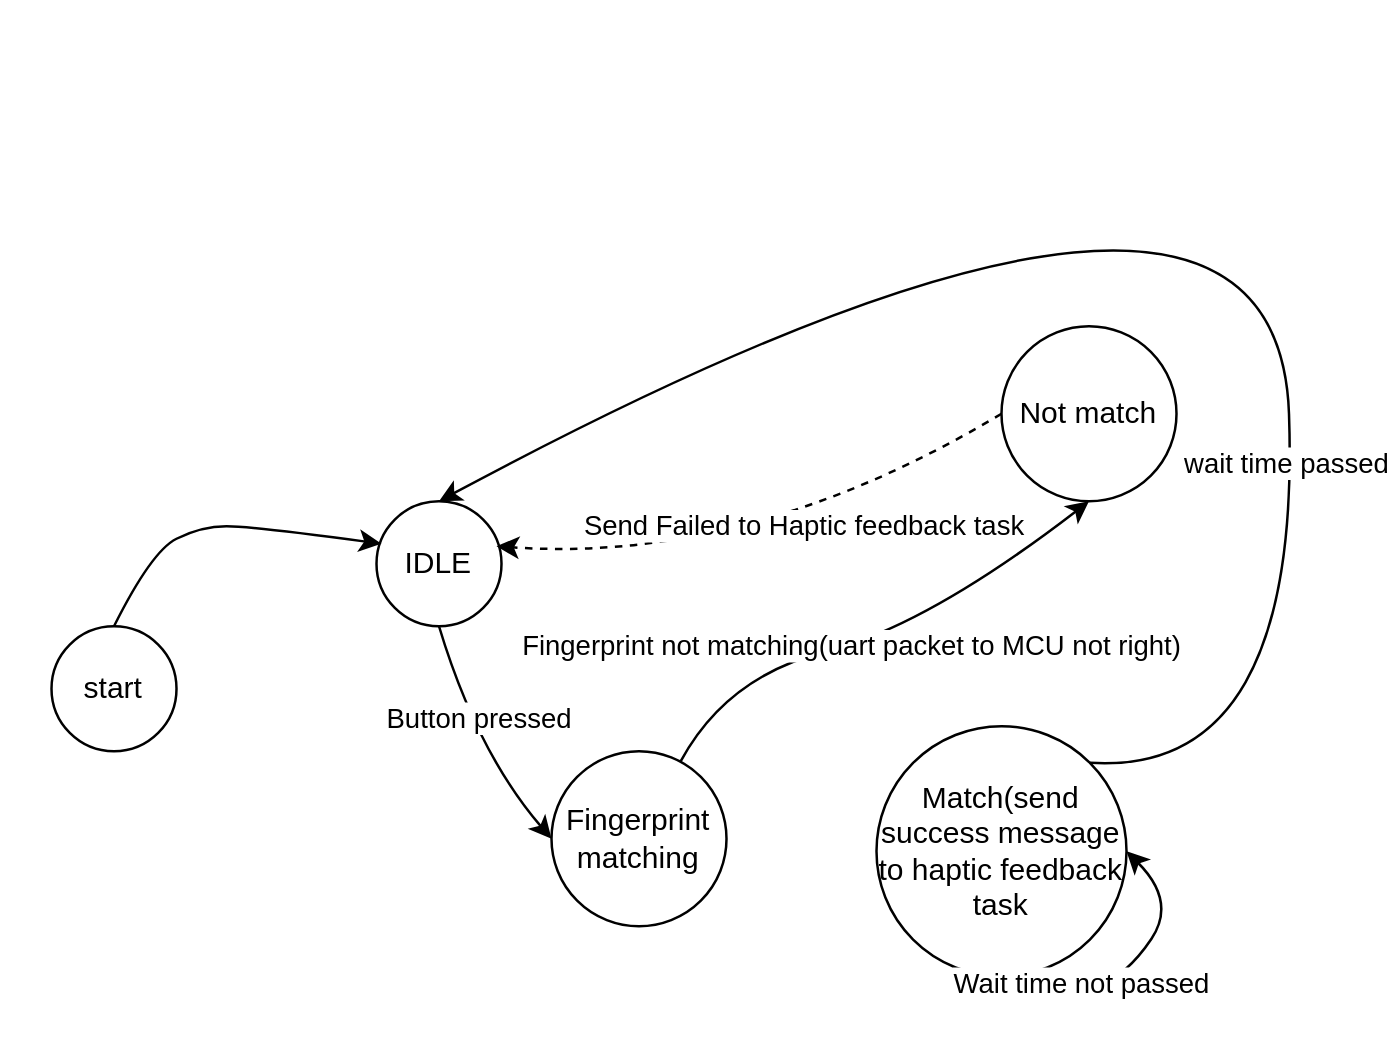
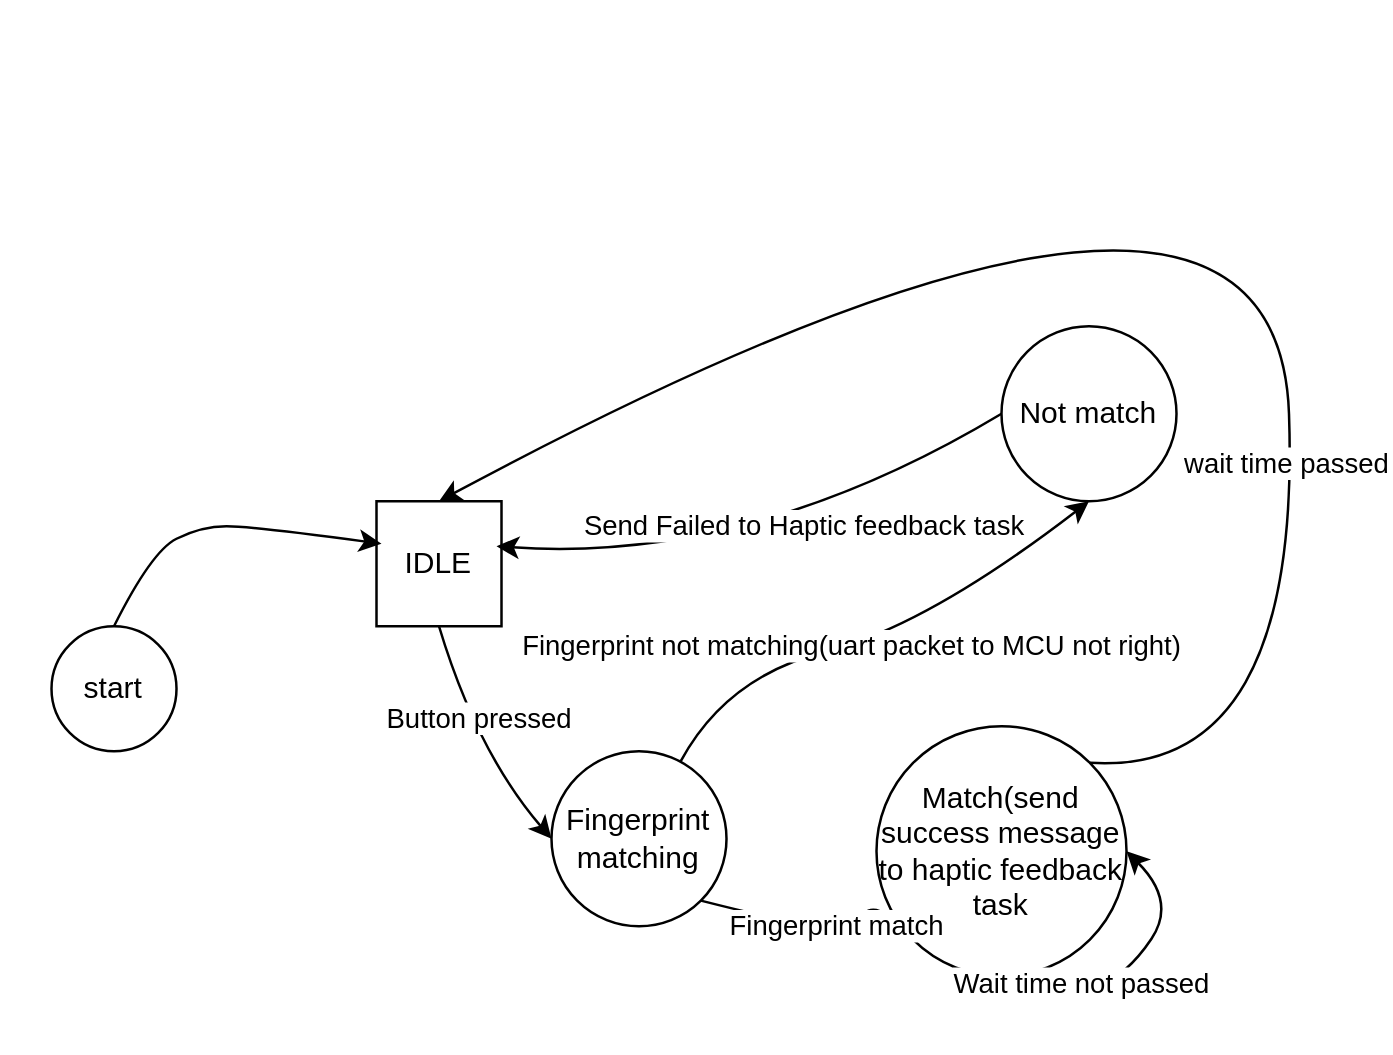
- <mxCell id="14" value="" style="curved=1;endArrow=classic;html=1;rounded=0;exitX=0;exitY=0.5;exitDx=0;exitDy=0;entryX=0.96;entryY=0.36;entryDx=0;entryDy=0;entryPerimeter=0;dashed=1;" edge="1" parent="1" source="9" target="3"><mxGeometry width="50" height="50" relative="1" as="geometry"><mxPoint x="310" y="170" as="sourcePoint" /><mxPoint x="360" y="120" as="targetPoint" /><Array as="points"><mxPoint x="300" y="225" /></Array></mxGeometry></mxCell>
+ <mxCell id="14" value="" style="curved=1;endArrow=classic;html=1;rounded=0;exitX=0;exitY=0.5;exitDx=0;exitDy=0;entryX=0.96;entryY=0.36;entryDx=0;entryDy=0;entryPerimeter=0;" edge="1" parent="1" source="9" target="3"><mxGeometry width="50" height="50" relative="1" as="geometry"><mxPoint x="310" y="170" as="sourcePoint" /><mxPoint x="360" y="120" as="targetPoint" /><Array as="points"><mxPoint x="300" y="225" /></Array></mxGeometry></mxCell>
- <mxCell id="3" value="IDLE" style="ellipse;whiteSpace=wrap;html=1;aspect=fixed;" vertex="1" parent="1"><mxGeometry x="150" y="200" width="50" height="50" as="geometry" /></mxCell>
+ <mxCell id="3" value="IDLE" style="whiteSpace=wrap;html=1;aspect=fixed;rounded=0;" vertex="1" parent="1"><mxGeometry x="150" y="200" width="50" height="50" as="geometry" /></mxCell>
+ <mxCell id="10" value="" style="curved=1;endArrow=classic;html=1;rounded=0;exitX=1;exitY=1;exitDx=0;exitDy=0;entryX=0;entryY=1;entryDx=0;entryDy=0;" edge="1" parent="1" source="5" target="8"><mxGeometry width="50" height="50" relative="1" as="geometry"><mxPoint x="290" y="350" as="sourcePoint" /><mxPoint x="335" y="435" as="targetPoint" /><Array as="points"><mxPoint x="320" y="370" /><mxPoint x="340" y="370" /><mxPoint x="350" y="360" /></Array></mxGeometry></mxCell>
+ <mxCell id="11" value="Fingerprint match" style="edgeLabel;html=1;align=center;verticalAlign=middle;resizable=0;points=[];" vertex="1" connectable="0" parent="10"><mxGeometry x="0.129" y="1" relative="1" as="geometry"><mxPoint as="offset" /></mxGeometry></mxCell>
